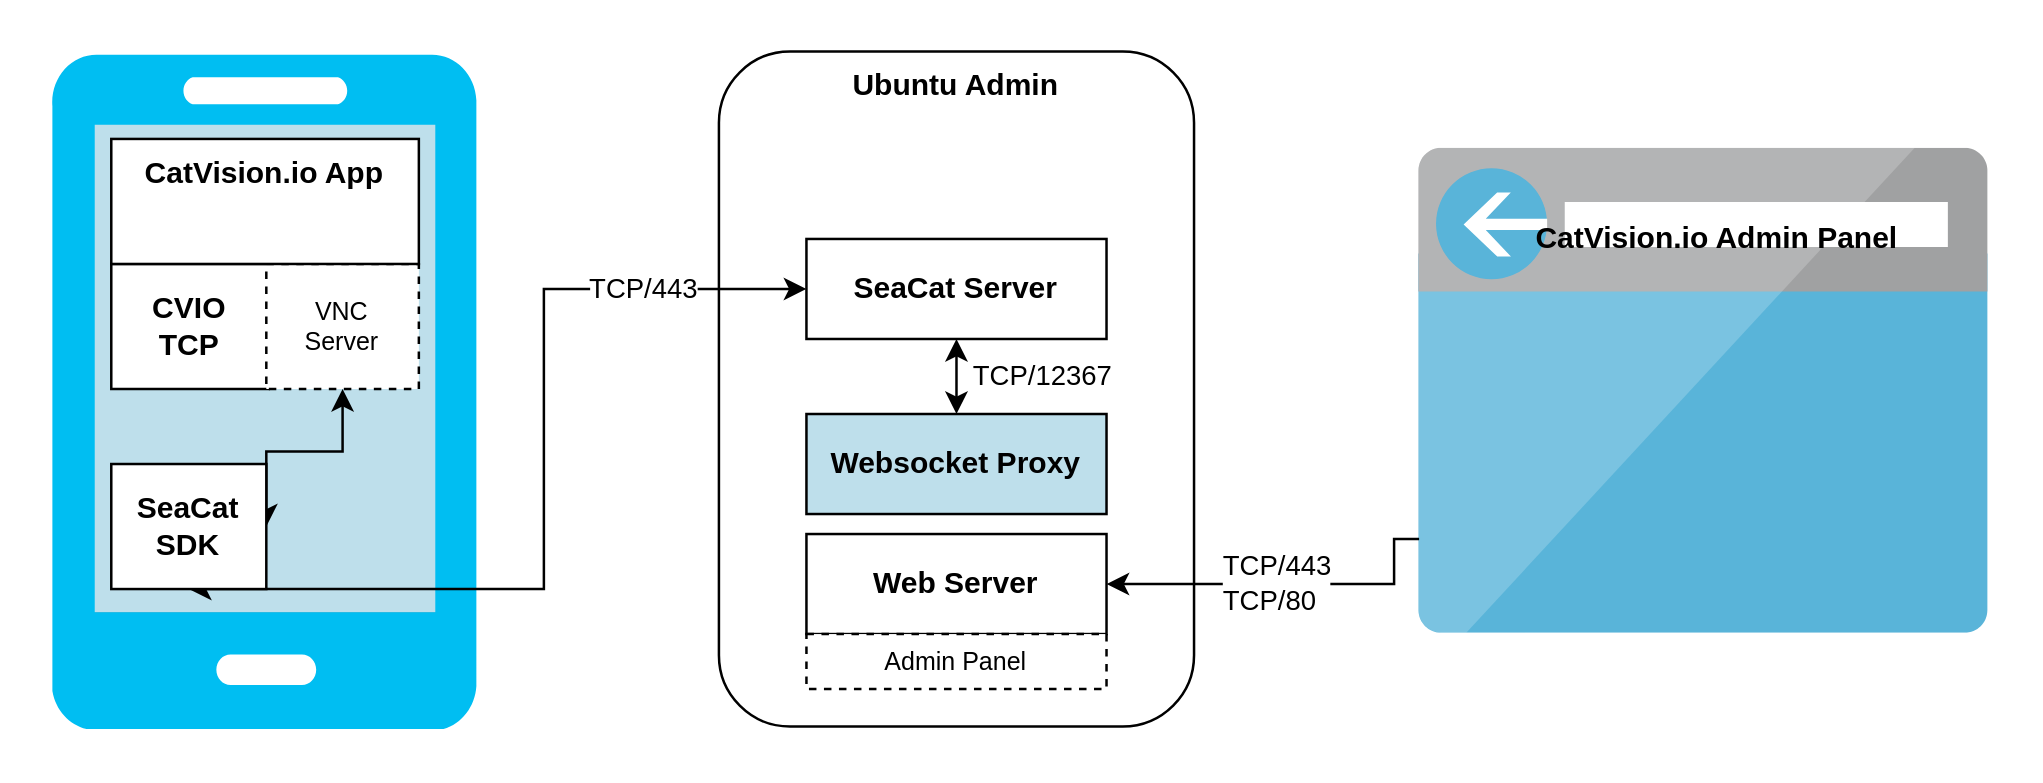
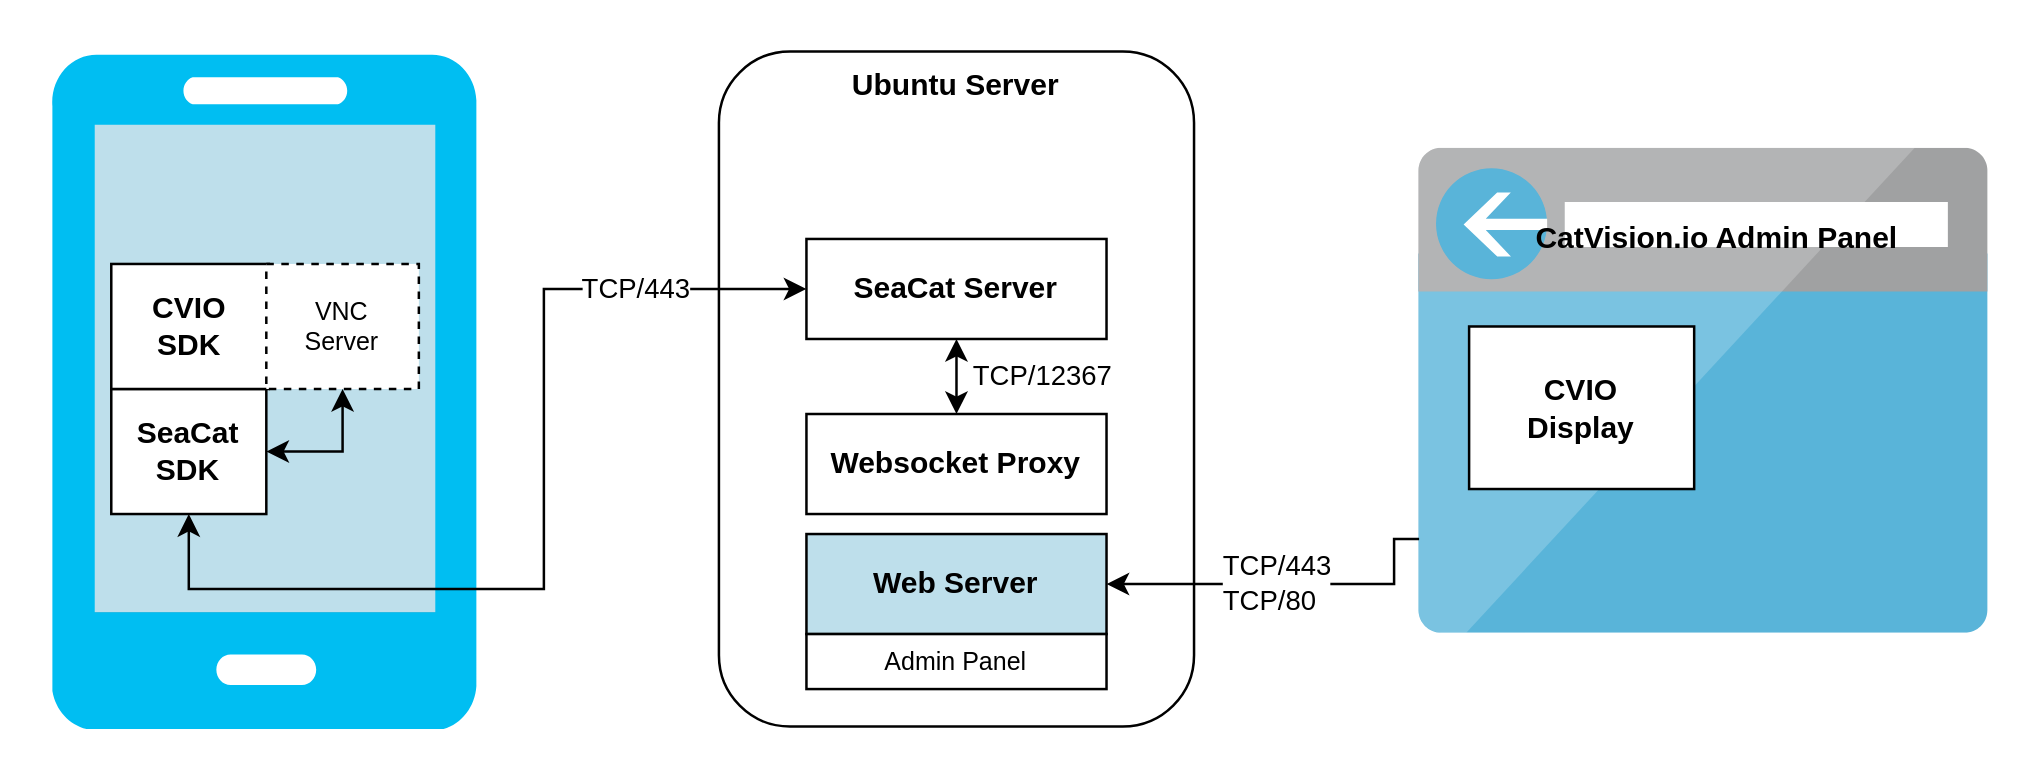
- <mxCell id="4" value="&lt;b&gt;Ubuntu Admin&lt;/b&gt;" style="rounded=1;whiteSpace=wrap;html=1;verticalAlign=top;" vertex="1" parent="1"><mxGeometry x="287" y="20" width="190" height="270" as="geometry" /></mxCell>
+ <mxCell id="4" value="&lt;b&gt;Ubuntu Server&lt;/b&gt;" style="rounded=1;whiteSpace=wrap;html=1;verticalAlign=top;" vertex="1" parent="1"><mxGeometry x="287" y="20" width="190" height="270" as="geometry" /></mxCell>
- <mxCell id="18" value="&lt;b&gt;CatVision.io App&lt;/b&gt;" style="rounded=0;whiteSpace=wrap;html=1;verticalAlign=top;" vertex="1" parent="1"><mxGeometry x="44" y="55" width="123" height="50" as="geometry" /></mxCell>
- <mxCell id="16" value="CVIO&lt;br&gt;TCP" style="rounded=0;whiteSpace=wrap;html=1;align=center;fontStyle=1" vertex="1" parent="1"><mxGeometry x="44" y="105" width="63" height="50" as="geometry" /></mxCell>
+ <mxCell id="16" value="CVIO&lt;br&gt;SDK" style="rounded=0;whiteSpace=wrap;html=1;align=center;fontStyle=1" vertex="1" parent="1"><mxGeometry x="44" y="105" width="63" height="50" as="geometry" /></mxCell>
+ <mxCell id="6" value="CVIO&lt;br&gt;Display&lt;br&gt;" style="rounded=0;whiteSpace=wrap;html=1;fontStyle=1" vertex="1" parent="1"><mxGeometry x="587" y="130" width="90" height="65" as="geometry" /></mxCell>
- <mxCell id="10" value="Websocket Proxy" style="rounded=0;whiteSpace=wrap;html=1;fontStyle=1;fillColor=#bedfeb;" vertex="1" parent="1"><mxGeometry x="322" y="165" width="120" height="40" as="geometry" /></mxCell>
+ <mxCell id="10" value="Websocket Proxy" style="rounded=0;whiteSpace=wrap;html=1;fontStyle=1" vertex="1" parent="1"><mxGeometry x="322" y="165" width="120" height="40" as="geometry" /></mxCell>
- <mxCell id="14" value="SeaCat&lt;br&gt;SDK" style="rounded=0;whiteSpace=wrap;html=1;fontStyle=1" vertex="1" parent="1"><mxGeometry x="44" y="185" width="62" height="50" as="geometry" /></mxCell>
+ <mxCell id="14" value="SeaCat&lt;br&gt;SDK" style="rounded=0;whiteSpace=wrap;html=1;fontStyle=1" vertex="1" parent="1"><mxGeometry x="44" y="155" width="62" height="50" as="geometry" /></mxCell>
- <mxCell id="8" value="Web Server&lt;br&gt;" style="rounded=0;whiteSpace=wrap;html=1;fontStyle=1" vertex="1" parent="1"><mxGeometry x="322" y="213" width="120" height="40" as="geometry" /></mxCell>
+ <mxCell id="8" value="Web Server&lt;br&gt;" style="rounded=0;whiteSpace=wrap;html=1;fontStyle=1;fillColor=#bedfeb;" vertex="1" parent="1"><mxGeometry x="322" y="213" width="120" height="40" as="geometry" /></mxCell>
- <mxCell id="19" value="Admin Panel&lt;br style=&quot;font-size: 10px;&quot;&gt;" style="rounded=0;whiteSpace=wrap;html=1;fontSize=10;dashed=1;" vertex="1" parent="1"><mxGeometry x="322" y="253" width="120" height="22" as="geometry" /></mxCell>
+ <mxCell id="19" value="Admin Panel&lt;br style=&quot;font-size: 10px;&quot;&gt;" style="rounded=0;whiteSpace=wrap;html=1;fontSize=10;" vertex="1" parent="1"><mxGeometry x="322" y="253" width="120" height="22" as="geometry" /></mxCell>
